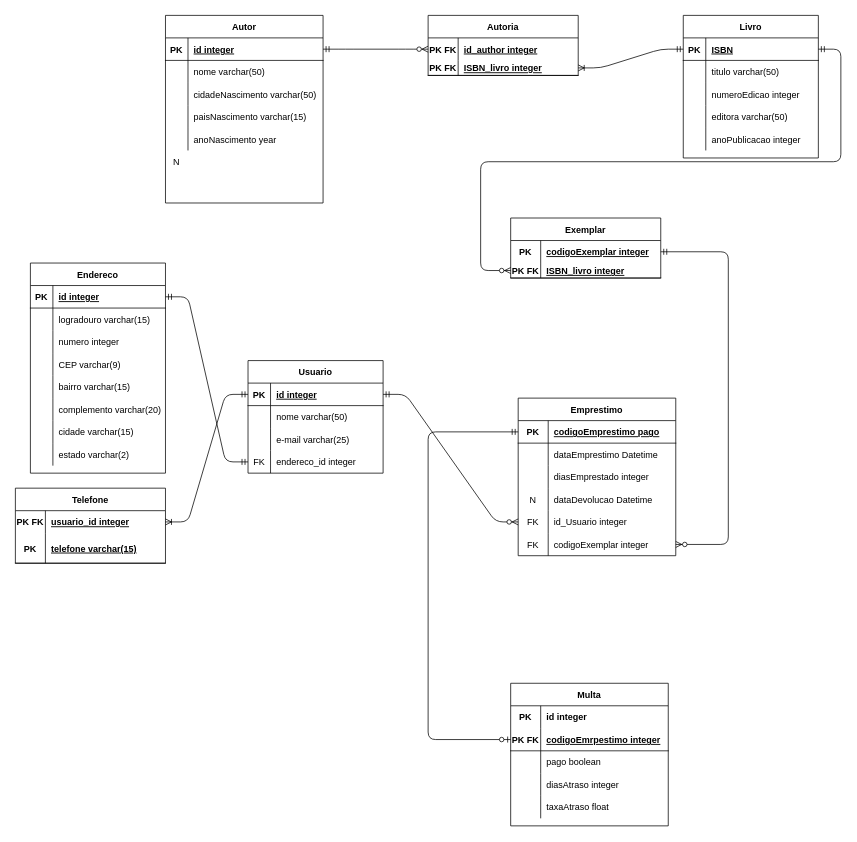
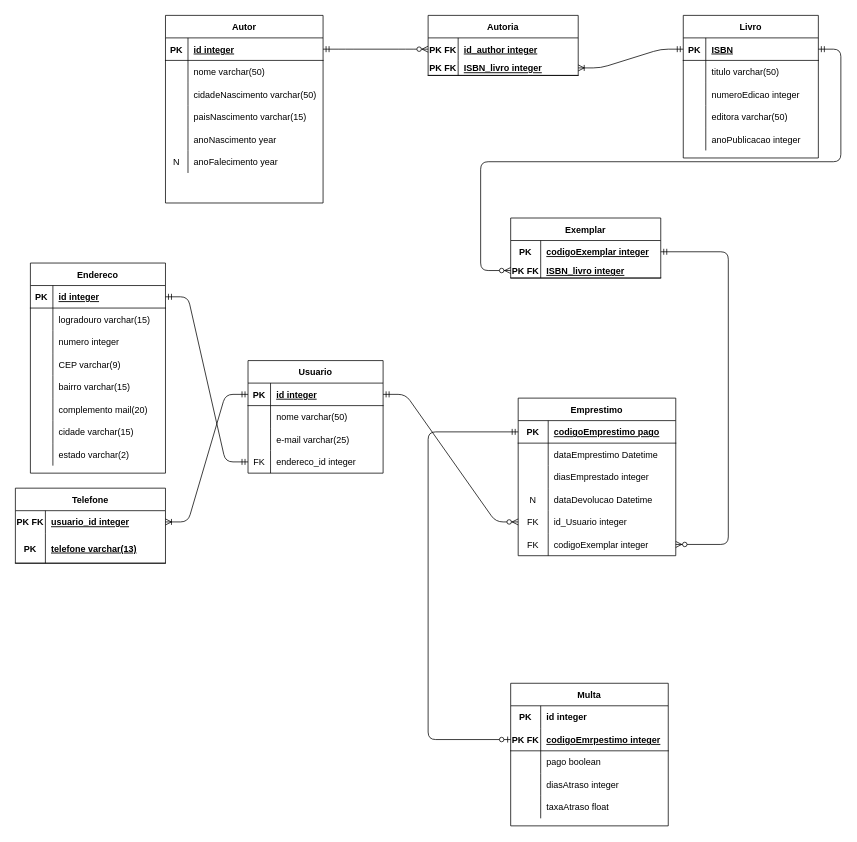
+ <mxCell id="20" value="anoFalecimento year" style="shape=partialRectangle;connectable=0;fillColor=none;top=0;left=0;bottom=0;right=0;align=left;spacingLeft=6;fontStyle=0;overflow=hidden;" parent="18" vertex="1"><mxGeometry x="30" width="180" height="30" as="geometry" /></mxCell>
- <mxCell id="84" value="complemento varchar(20)" style="shape=partialRectangle;connectable=0;fillColor=none;top=0;left=0;bottom=0;right=0;align=left;spacingLeft=6;fontStyle=0;overflow=hidden;" parent="82" vertex="1"><mxGeometry x="30" width="150" height="30" as="geometry" /></mxCell>
+ <mxCell id="84" value="complemento mail(20)" style="shape=partialRectangle;connectable=0;fillColor=none;top=0;left=0;bottom=0;right=0;align=left;spacingLeft=6;fontStyle=0;overflow=hidden;" parent="82" vertex="1"><mxGeometry x="30" width="150" height="30" as="geometry" /></mxCell>
- <mxCell id="97" value="telefone varchar(15)" style="shape=partialRectangle;connectable=0;fillColor=none;top=0;left=0;bottom=0;right=0;align=left;spacingLeft=6;fontStyle=5;overflow=hidden;" parent="95" vertex="1"><mxGeometry x="40" width="160" height="40" as="geometry" /></mxCell>
+ <mxCell id="97" value="telefone varchar(13)" style="shape=partialRectangle;connectable=0;fillColor=none;top=0;left=0;bottom=0;right=0;align=left;spacingLeft=6;fontStyle=5;overflow=hidden;" parent="95" vertex="1"><mxGeometry x="40" width="160" height="40" as="geometry" /></mxCell>
